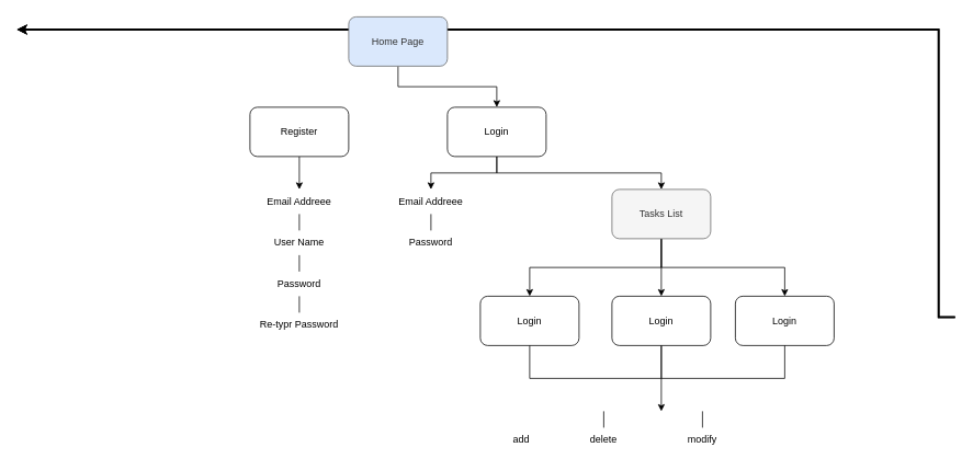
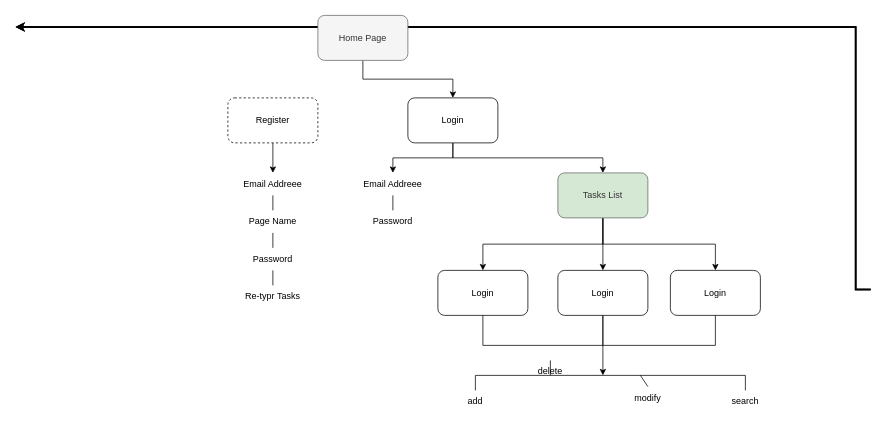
- <mxCell id="6" value="Home Page" style="rounded=1;whiteSpace=wrap;html=1;fillColor=#dae8fc;strokeColor=#666666;fontColor=#333333;" vertex="1" parent="1"><mxGeometry x="423" y="20" width="120" height="60" as="geometry" /></mxCell>
+ <mxCell id="6" value="Home Page" style="rounded=1;whiteSpace=wrap;html=1;fillColor=#f5f5f5;strokeColor=#666666;fontColor=#333333;" vertex="1" parent="1"><mxGeometry x="423" y="20" width="120" height="60" as="geometry" /></mxCell>
- <mxCell id="8" value="Register" style="rounded=1;whiteSpace=wrap;html=1;" vertex="1" parent="1"><mxGeometry x="303" y="130" width="120" height="60" as="geometry" /></mxCell>
+ <mxCell id="8" value="Register" style="rounded=1;whiteSpace=wrap;html=1;dashed=1;" vertex="1" parent="1"><mxGeometry x="303" y="130" width="120" height="60" as="geometry" /></mxCell>
- <mxCell id="21" value="Tasks List" style="rounded=1;whiteSpace=wrap;html=1;fillColor=#f5f5f5;fontColor=#333333;strokeColor=#666666;" vertex="1" parent="1"><mxGeometry x="743" y="230" width="120" height="60" as="geometry" /></mxCell>
+ <mxCell id="21" value="Tasks List" style="rounded=1;whiteSpace=wrap;html=1;fillColor=#d5e8d4;fontColor=#333333;strokeColor=#666666;" vertex="1" parent="1"><mxGeometry x="743" y="230" width="120" height="60" as="geometry" /></mxCell>
- <mxCell id="13" value="User Name" style="text;html=1;align=center;verticalAlign=middle;whiteSpace=wrap;rounded=0;" vertex="1" parent="1"><mxGeometry x="313" y="280" width="100" height="30" as="geometry" /></mxCell>
+ <mxCell id="13" value="Page Name" style="text;html=1;align=center;verticalAlign=middle;whiteSpace=wrap;rounded=0;" vertex="1" parent="1"><mxGeometry x="313" y="280" width="100" height="30" as="geometry" /></mxCell>
- <mxCell id="17" value="Re-typr Password" style="text;html=1;align=center;verticalAlign=middle;whiteSpace=wrap;rounded=0;" vertex="1" parent="1"><mxGeometry x="298" y="380" width="130" height="30" as="geometry" /></mxCell>
+ <mxCell id="17" value="Re-typr Tasks" style="text;html=1;align=center;verticalAlign=middle;whiteSpace=wrap;rounded=0;" vertex="1" parent="1"><mxGeometry x="298" y="380" width="130" height="30" as="geometry" /></mxCell>
+ <mxCell id="31" value="" style="endArrow=none;html=1;rounded=0;entryX=0.5;entryY=0;entryDx=0;entryDy=0;exitX=0.5;exitY=0;exitDx=0;exitDy=0;" edge="1" parent="1" source="27" target="28"><mxGeometry width="50" height="50" relative="1" as="geometry"><mxPoint x="603" y="430" as="sourcePoint" /><mxPoint x="653" y="380" as="targetPoint" /><Array as="points"><mxPoint x="993" y="500" /><mxPoint x="633" y="500" /></Array></mxGeometry></mxCell>
- <mxCell id="29" value="delete" style="text;html=1;align=center;verticalAlign=middle;whiteSpace=wrap;rounded=0;" vertex="1" parent="1"><mxGeometry x="683" y="520" width="100" height="30" as="geometry" /></mxCell>
+ <mxCell id="29" value="delete" style="text;html=1;align=center;verticalAlign=middle;whiteSpace=wrap;rounded=0;" vertex="1" parent="1"><mxGeometry x="683" y="480" width="100" height="30" as="geometry" /></mxCell>
- <mxCell id="26" value="modify" style="text;html=1;align=center;verticalAlign=middle;whiteSpace=wrap;rounded=0;" vertex="1" parent="1"><mxGeometry x="803" y="520" width="100" height="30" as="geometry" /></mxCell>
+ <mxCell id="26" value="modify" style="text;html=1;align=center;verticalAlign=middle;whiteSpace=wrap;rounded=0;" vertex="1" parent="1"><mxGeometry x="813" y="515" width="100" height="30" as="geometry" /></mxCell>
+ <mxCell id="27" value="search" style="text;html=1;align=center;verticalAlign=middle;whiteSpace=wrap;rounded=0;" vertex="1" parent="1"><mxGeometry x="943" y="520" width="100" height="30" as="geometry" /></mxCell>
